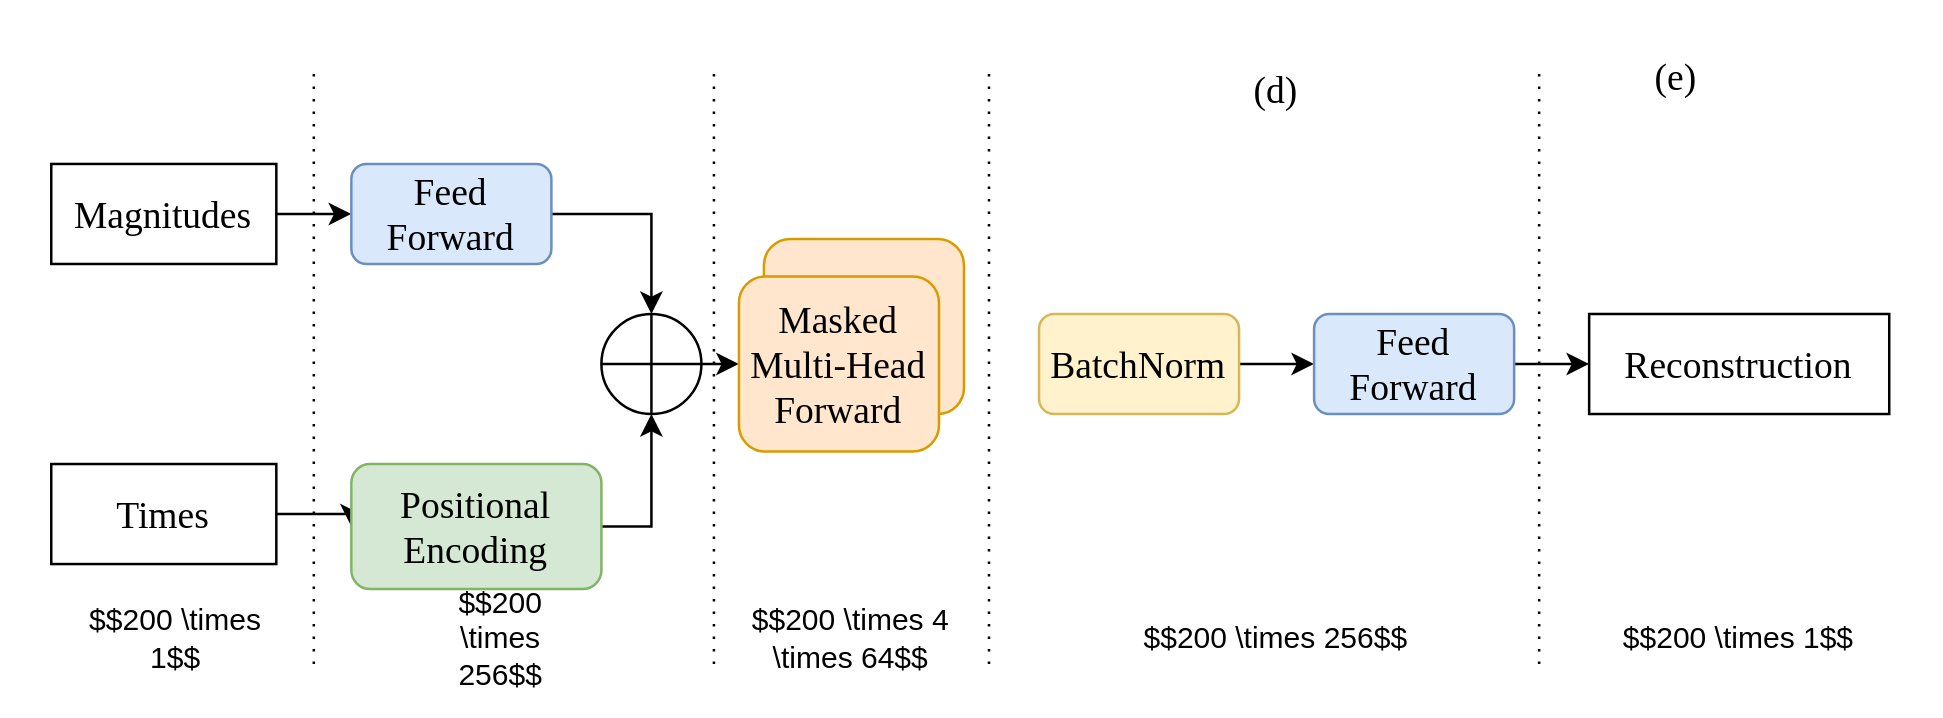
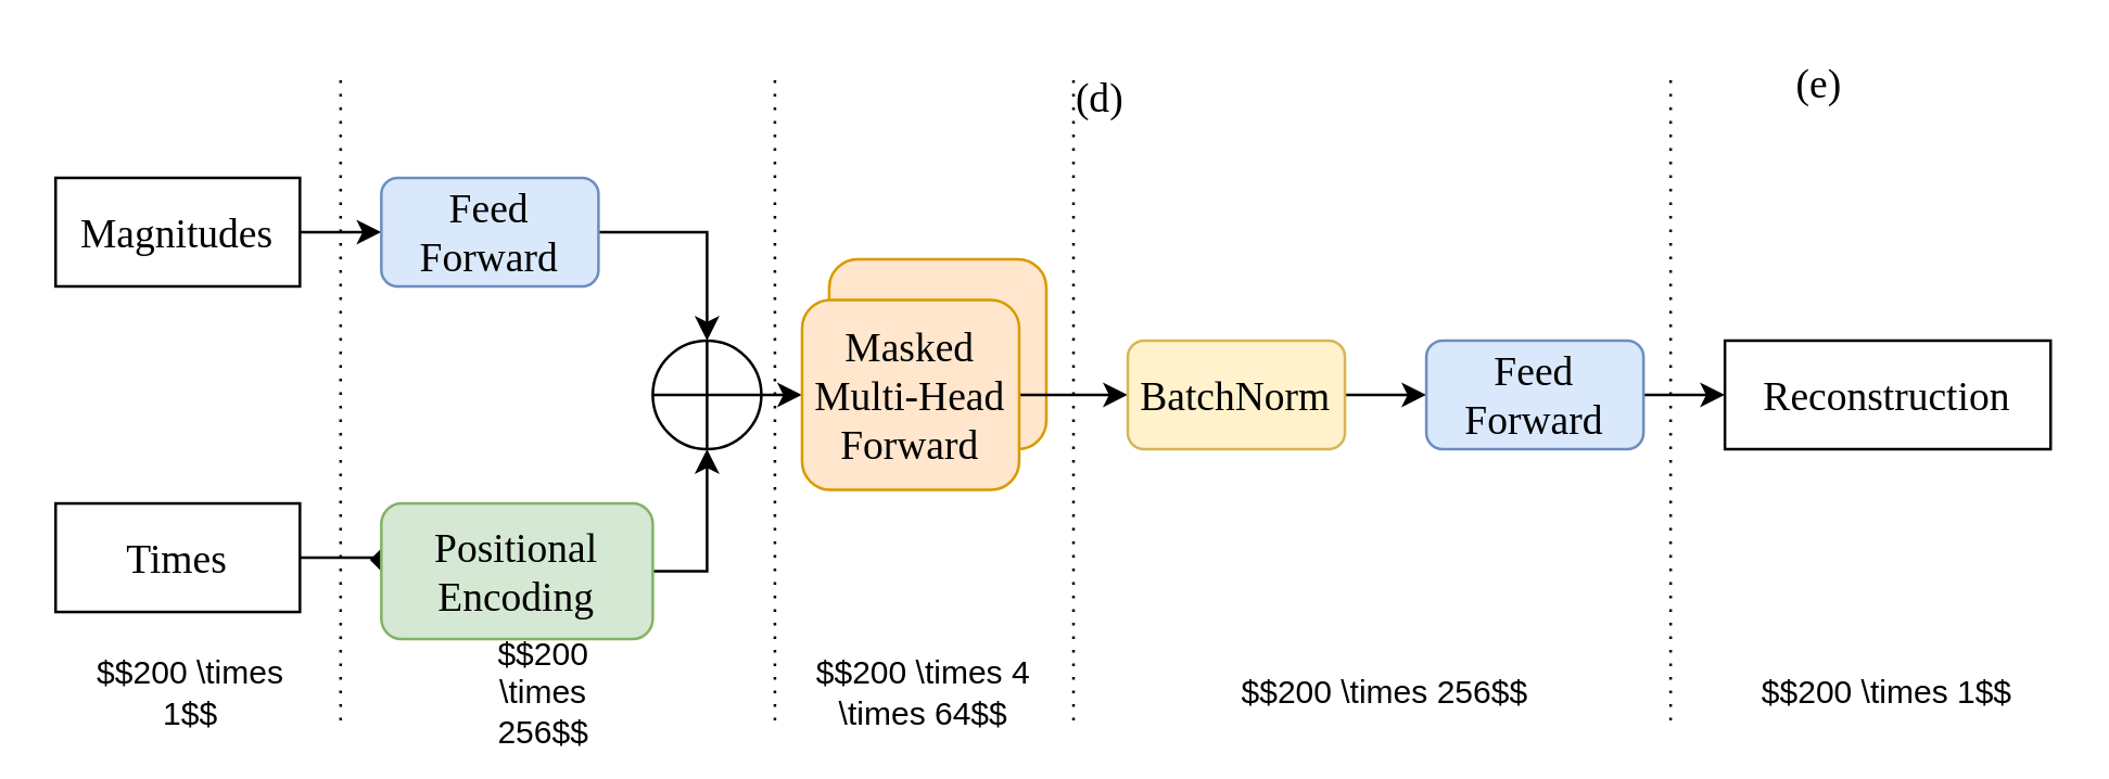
- <mxCell id="29" value="&lt;font face=&quot;Times New Roman&quot; style=&quot;font-size: 15px&quot;&gt;(d)&lt;/font&gt;" style="text;html=1;strokeColor=none;fillColor=none;align=center;verticalAlign=middle;whiteSpace=wrap;rounded=0;" parent="1" vertex="1"><mxGeometry x="470" y="25" width="80" height="20" as="geometry" /></mxCell>
+ <mxCell id="29" value="&lt;font face=&quot;Times New Roman&quot; style=&quot;font-size: 15px&quot;&gt;(d)&lt;/font&gt;" style="text;html=1;strokeColor=none;fillColor=none;align=center;verticalAlign=middle;whiteSpace=wrap;rounded=0;" parent="1" vertex="1"><mxGeometry x="365" y="25" width="80" height="20" as="geometry" /></mxCell>
+ <mxCell id="13" style="edgeStyle=orthogonalEdgeStyle;rounded=0;orthogonalLoop=1;jettySize=auto;html=1;exitX=1;exitY=0.5;exitDx=0;exitDy=0;entryX=0;entryY=0.5;entryDx=0;entryDy=0;fontFamily=Times New Roman;" parent="1" source="14" target="16" edge="1"><mxGeometry relative="1" as="geometry" /></mxCell>
- <mxCell id="3" style="edgeStyle=orthogonalEdgeStyle;rounded=0;orthogonalLoop=1;jettySize=auto;html=1;exitX=1;exitY=0.5;exitDx=0;exitDy=0;entryX=0;entryY=0.5;entryDx=0;entryDy=0;fontFamily=Times New Roman;" parent="1" source="4" target="12" edge="1"><mxGeometry relative="1" as="geometry" /></mxCell>
+ <mxCell id="3" style="edgeStyle=orthogonalEdgeStyle;rounded=0;orthogonalLoop=1;jettySize=auto;html=1;exitX=1;exitY=0.5;exitDx=0;exitDy=0;entryX=0;entryY=0.5;entryDx=0;entryDy=0;fontFamily=Times New Roman;endArrow=diamond;" parent="1" source="4" target="12" edge="1"><mxGeometry relative="1" as="geometry" /></mxCell>
